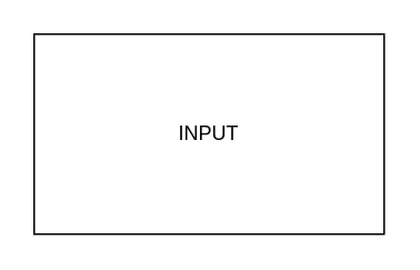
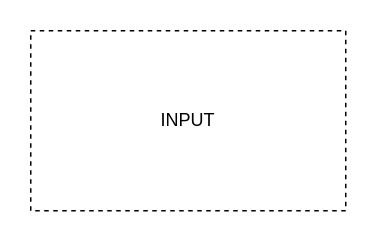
- <mxCell id="2" value="INPUT" style="rounded=0;whiteSpace=wrap;html=1;" parent="1" vertex="1"><mxGeometry x="20" y="20" width="210" height="120" as="geometry" /></mxCell>
+ <mxCell id="2" value="INPUT" style="rounded=0;whiteSpace=wrap;html=1;dashed=1;" parent="1" vertex="1"><mxGeometry x="20" y="20" width="210" height="120" as="geometry" /></mxCell>
